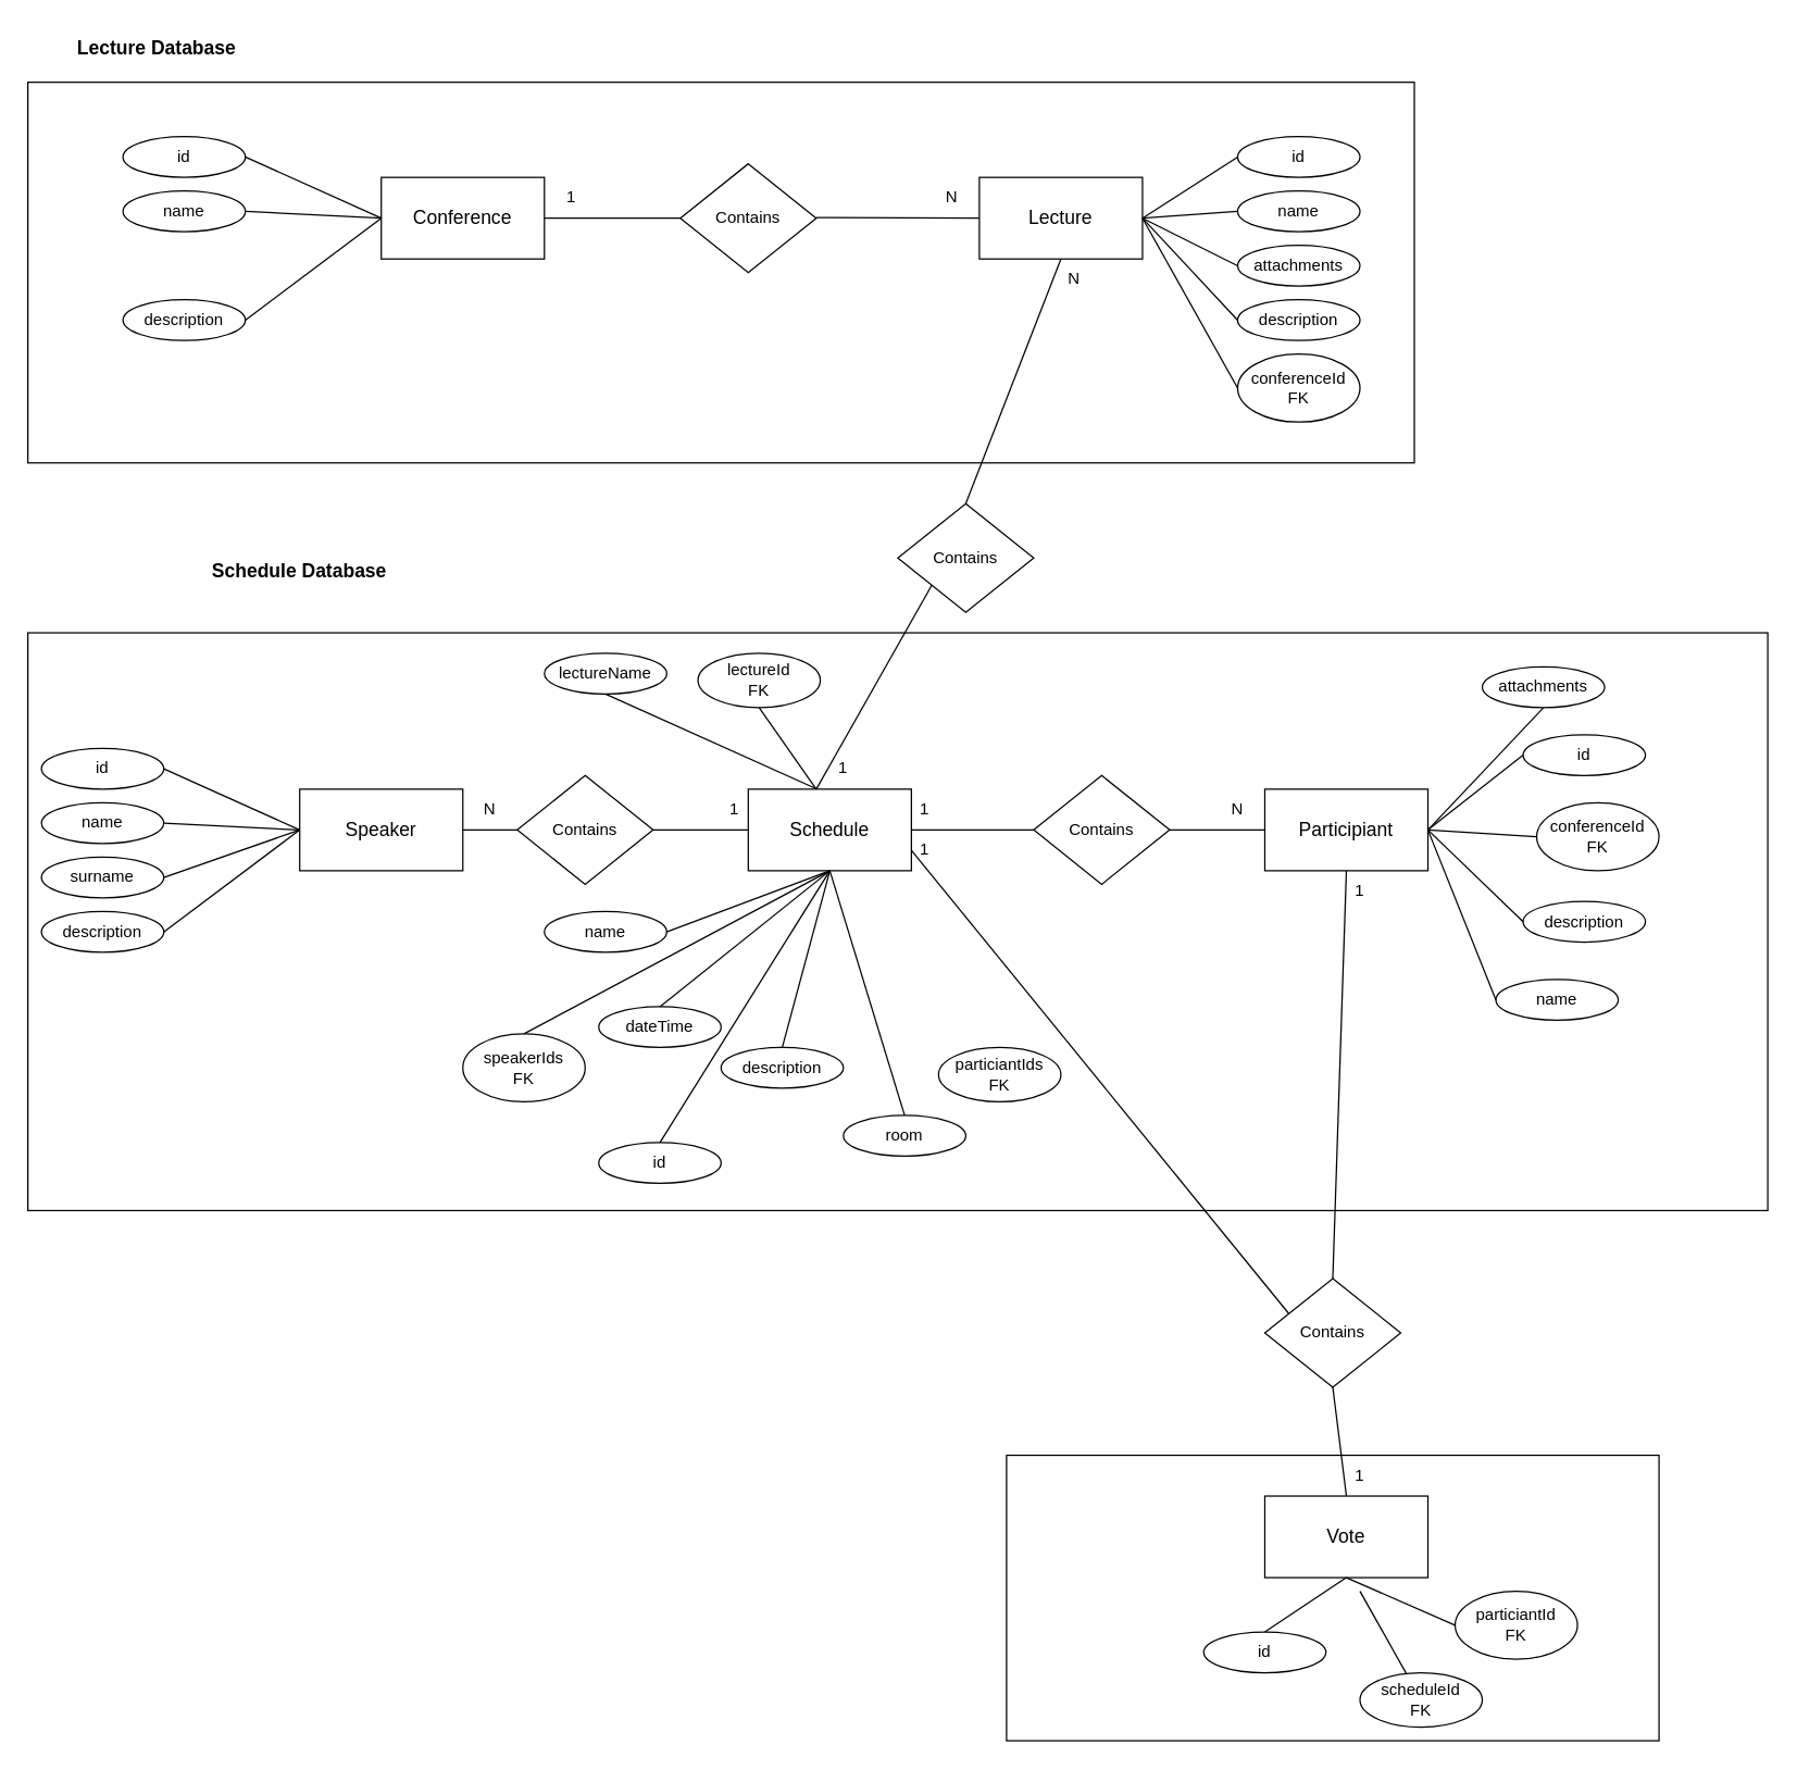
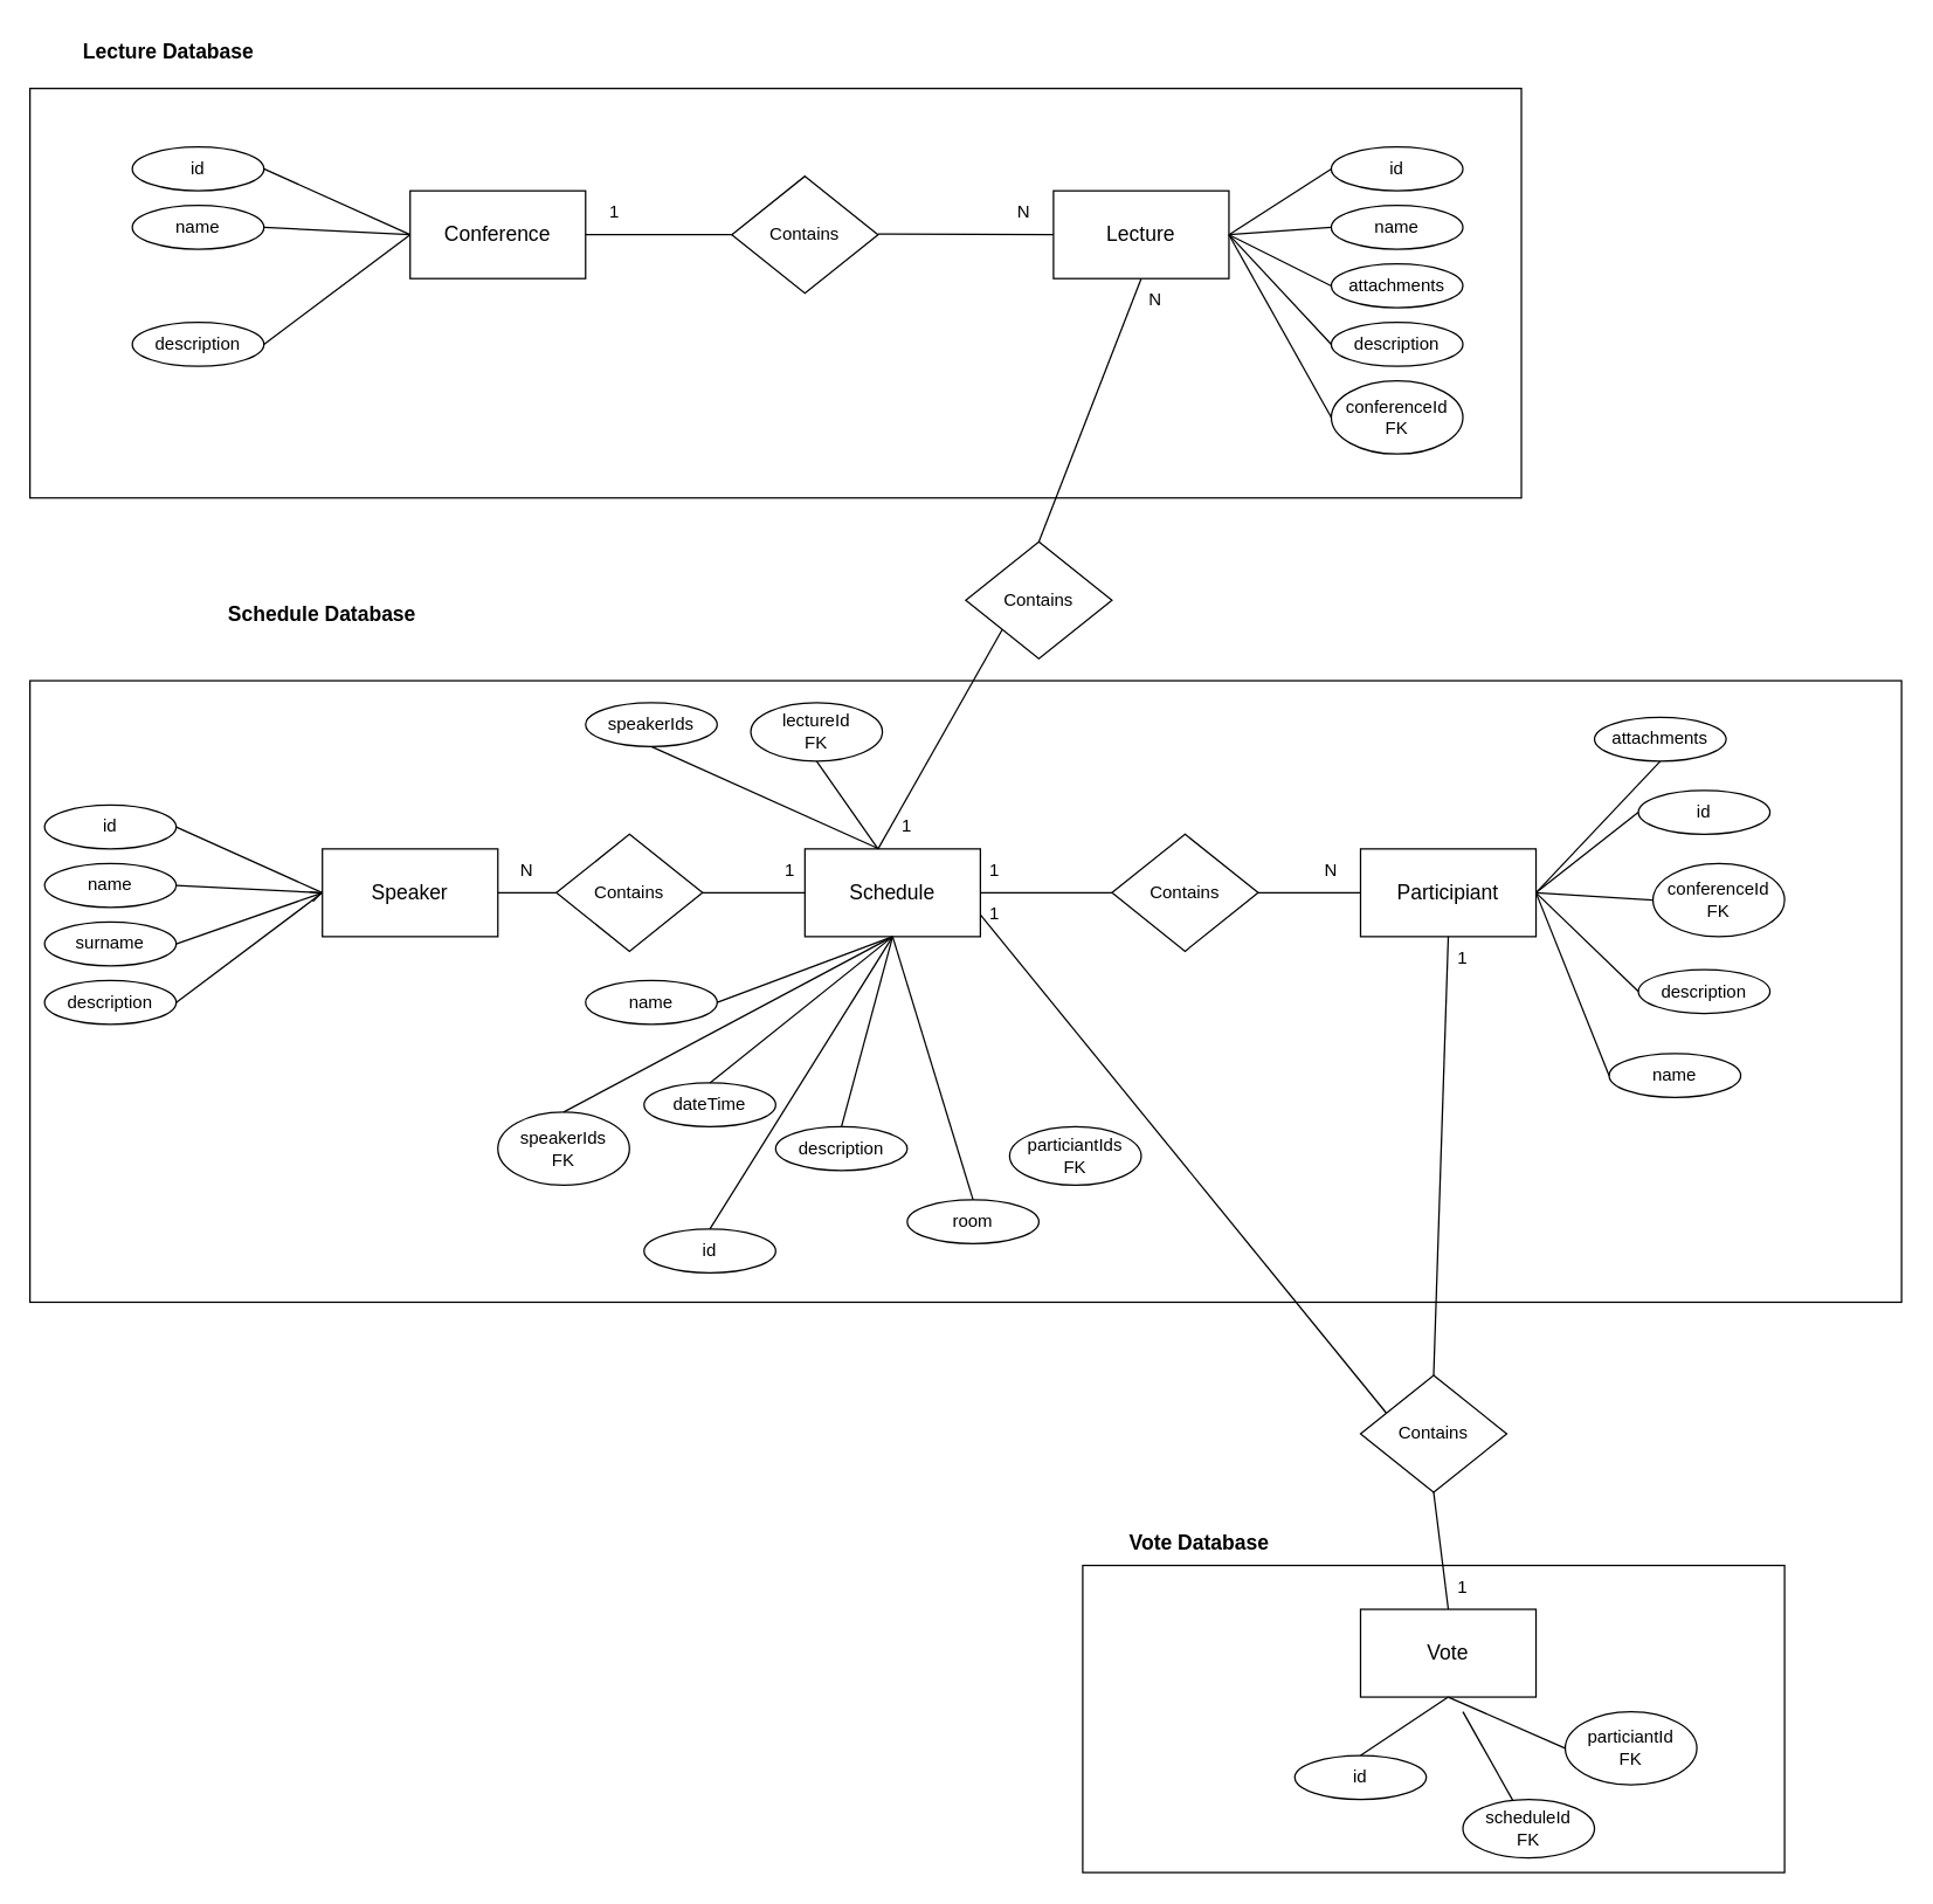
- <mxCell id="78" value="lectureName" style="ellipse;whiteSpace=wrap;html=1;" vertex="1" parent="1"><mxGeometry x="400" y="480" width="90" height="30" as="geometry" /></mxCell>
+ <mxCell id="78" value="speakerIds" style="ellipse;whiteSpace=wrap;html=1;" vertex="1" parent="1"><mxGeometry x="400" y="480" width="90" height="30" as="geometry" /></mxCell>
- <mxCell id="41" value="" style="endArrow=none;html=1;rounded=0;exitX=1;exitY=0.5;exitDx=0;exitDy=0;entryX=0;entryY=0.5;entryDx=0;entryDy=0;" edge="1" parent="1" source="37" target="28"><mxGeometry width="50" height="50" relative="1" as="geometry"><mxPoint x="140" y="585" as="sourcePoint" /><mxPoint x="240" y="630" as="targetPoint" /></mxGeometry></mxCell>
+ <mxCell id="41" value="" style="endArrow=open;html=1;rounded=0;exitX=1;exitY=0.5;exitDx=0;exitDy=0;entryX=0;entryY=0.5;entryDx=0;entryDy=0;" edge="1" parent="1" source="37" target="28"><mxGeometry width="50" height="50" relative="1" as="geometry"><mxPoint x="140" y="585" as="sourcePoint" /><mxPoint x="240" y="630" as="targetPoint" /></mxGeometry></mxCell>
+ <mxCell id="95" value="&lt;b&gt;&lt;font style=&quot;font-size: 14px;&quot;&gt;Vote Database&lt;/font&gt;&lt;/b&gt;" style="text;html=1;align=center;verticalAlign=middle;whiteSpace=wrap;rounded=0;" vertex="1" parent="1"><mxGeometry x="740" y="1040" width="160" height="30" as="geometry" /></mxCell>
